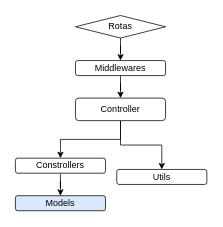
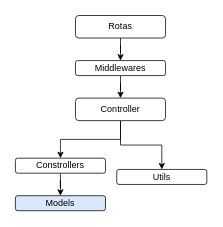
- <mxCell id="3" value="Rotas" style="rhombus;whiteSpace=wrap;html=1;fillColor=#FFFFFF;" parent="1" vertex="1"><mxGeometry x="100" y="20" width="120" height="30" as="geometry" /></mxCell>
+ <mxCell id="3" value="Rotas" style="rounded=1;whiteSpace=wrap;html=1;fillColor=#FFFFFF;" parent="1" vertex="1"><mxGeometry x="100" y="20" width="120" height="30" as="geometry" /></mxCell>
